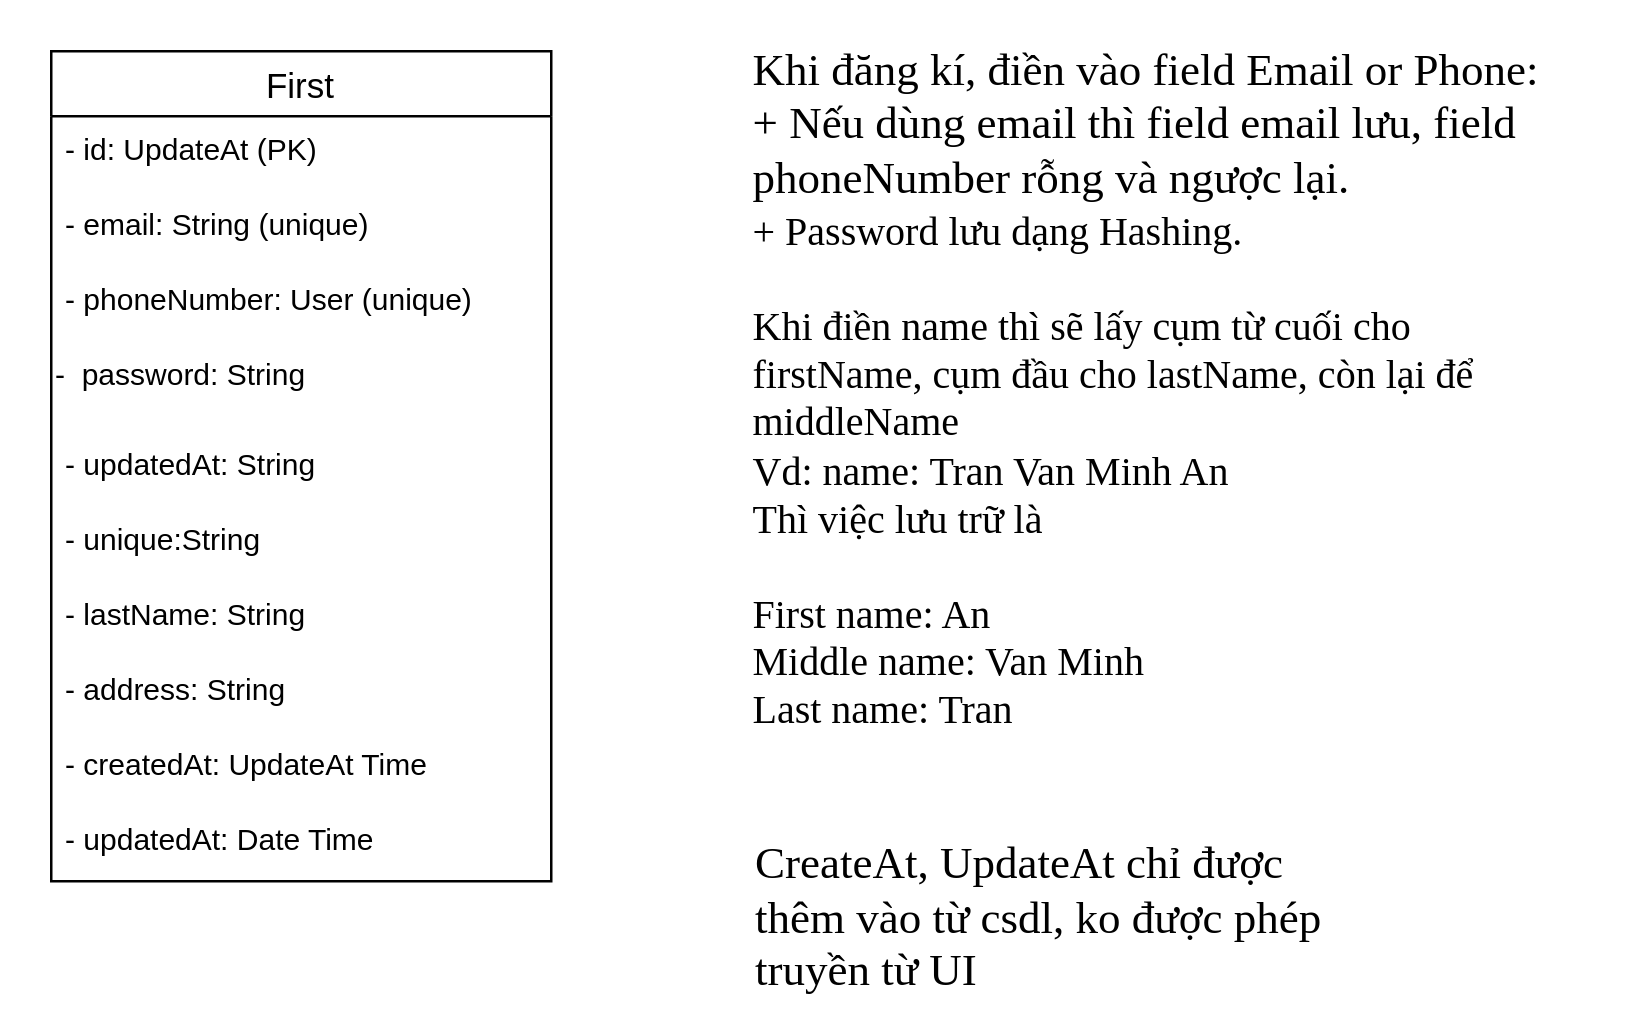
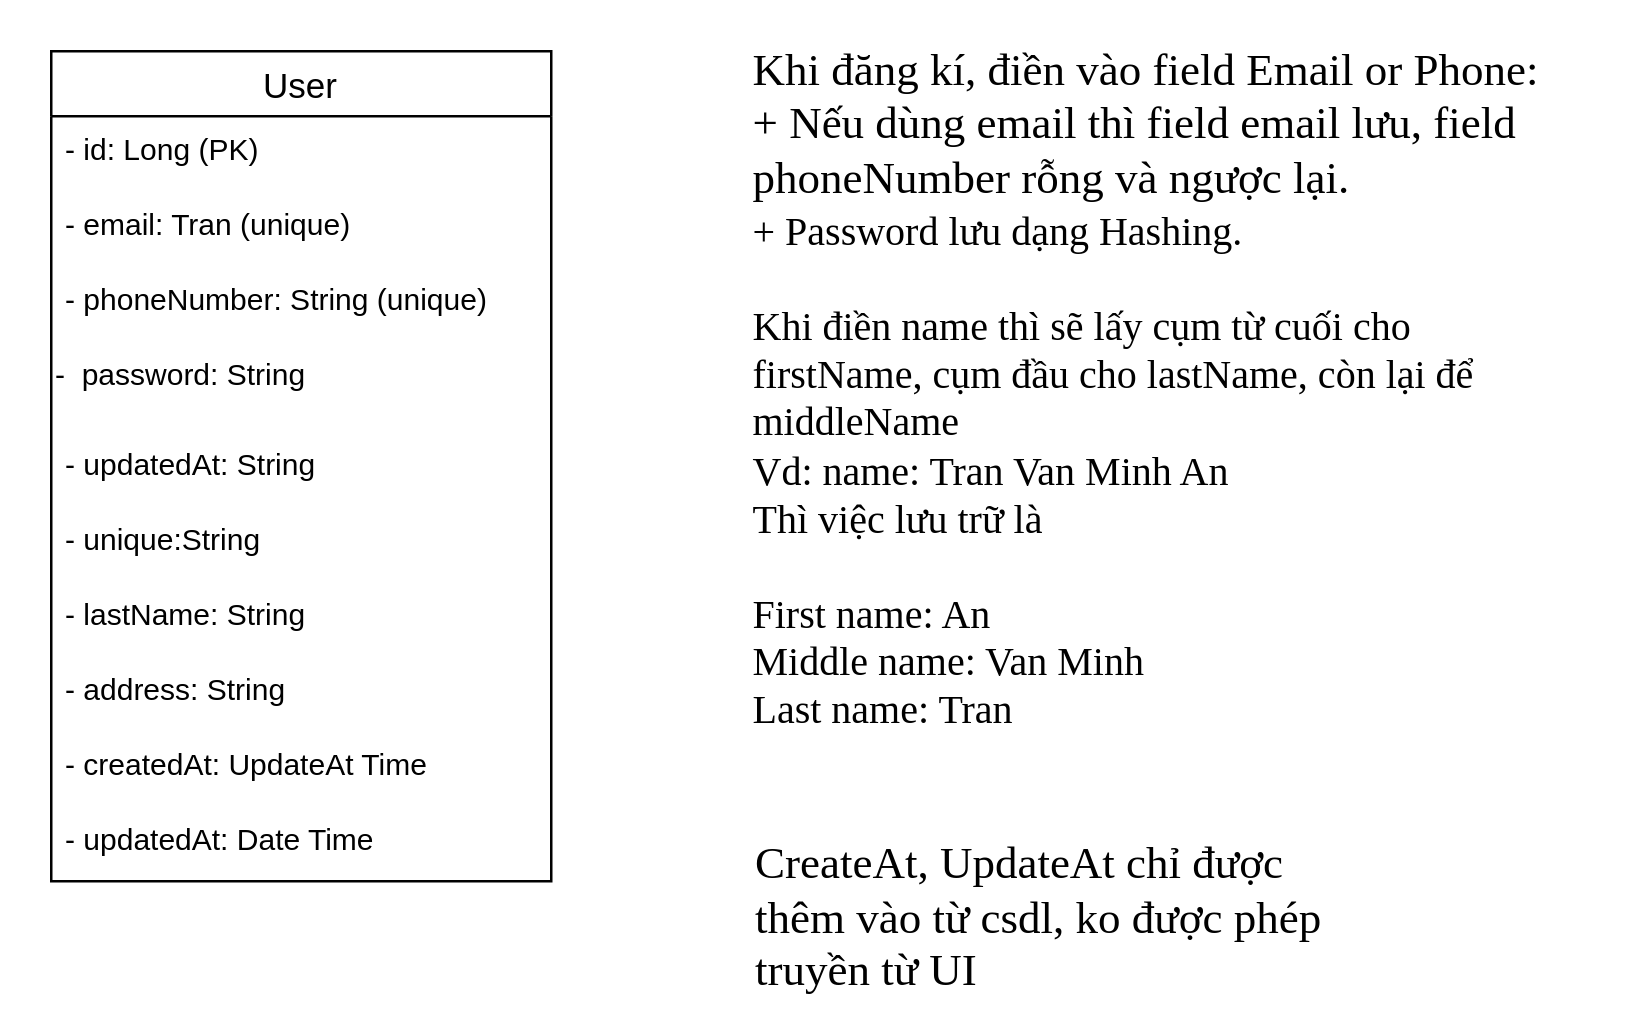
- <mxCell id="2" value="First" style="swimlane;fontStyle=0;childLayout=stackLayout;horizontal=1;startSize=26;horizontalStack=0;resizeParent=1;resizeParentMax=0;resizeLast=0;collapsible=1;marginBottom=0;align=center;fontSize=14;" vertex="1" parent="1"><mxGeometry x="20" y="20" width="200" height="332" as="geometry"><mxRectangle x="80" y="160" width="70" height="30" as="alternateBounds" /></mxGeometry></mxCell>
+ <mxCell id="2" value="User" style="swimlane;fontStyle=0;childLayout=stackLayout;horizontal=1;startSize=26;horizontalStack=0;resizeParent=1;resizeParentMax=0;resizeLast=0;collapsible=1;marginBottom=0;align=center;fontSize=14;" vertex="1" parent="1"><mxGeometry x="20" y="20" width="200" height="332" as="geometry"><mxRectangle x="80" y="160" width="70" height="30" as="alternateBounds" /></mxGeometry></mxCell>
- <mxCell id="3" value="- id: UpdateAt (PK)" style="text;strokeColor=none;fillColor=none;spacingLeft=4;spacingRight=4;overflow=hidden;rotatable=0;points=[[0,0.5],[1,0.5]];portConstraint=eastwest;fontSize=12;whiteSpace=wrap;html=1;" vertex="1" parent="2"><mxGeometry y="26" width="200" height="30" as="geometry" /></mxCell>
+ <mxCell id="3" value="- id: Long (PK)" style="text;strokeColor=none;fillColor=none;spacingLeft=4;spacingRight=4;overflow=hidden;rotatable=0;points=[[0,0.5],[1,0.5]];portConstraint=eastwest;fontSize=12;whiteSpace=wrap;html=1;" vertex="1" parent="2"><mxGeometry y="26" width="200" height="30" as="geometry" /></mxCell>
- <mxCell id="4" value="- email: String (unique)" style="text;strokeColor=none;fillColor=none;spacingLeft=4;spacingRight=4;overflow=hidden;rotatable=0;points=[[0,0.5],[1,0.5]];portConstraint=eastwest;fontSize=12;whiteSpace=wrap;html=1;" vertex="1" parent="2"><mxGeometry y="56" width="200" height="30" as="geometry" /></mxCell>
+ <mxCell id="4" value="- email: Tran (unique)" style="text;strokeColor=none;fillColor=none;spacingLeft=4;spacingRight=4;overflow=hidden;rotatable=0;points=[[0,0.5],[1,0.5]];portConstraint=eastwest;fontSize=12;whiteSpace=wrap;html=1;" vertex="1" parent="2"><mxGeometry y="56" width="200" height="30" as="geometry" /></mxCell>
- <mxCell id="5" value="- phoneNumber: User (unique)" style="text;strokeColor=none;fillColor=none;spacingLeft=4;spacingRight=4;overflow=hidden;rotatable=0;points=[[0,0.5],[1,0.5]];portConstraint=eastwest;fontSize=12;whiteSpace=wrap;html=1;" vertex="1" parent="2"><mxGeometry y="86" width="200" height="30" as="geometry" /></mxCell>
+ <mxCell id="5" value="- phoneNumber: String (unique)" style="text;strokeColor=none;fillColor=none;spacingLeft=4;spacingRight=4;overflow=hidden;rotatable=0;points=[[0,0.5],[1,0.5]];portConstraint=eastwest;fontSize=12;whiteSpace=wrap;html=1;" vertex="1" parent="2"><mxGeometry y="86" width="200" height="30" as="geometry" /></mxCell>
